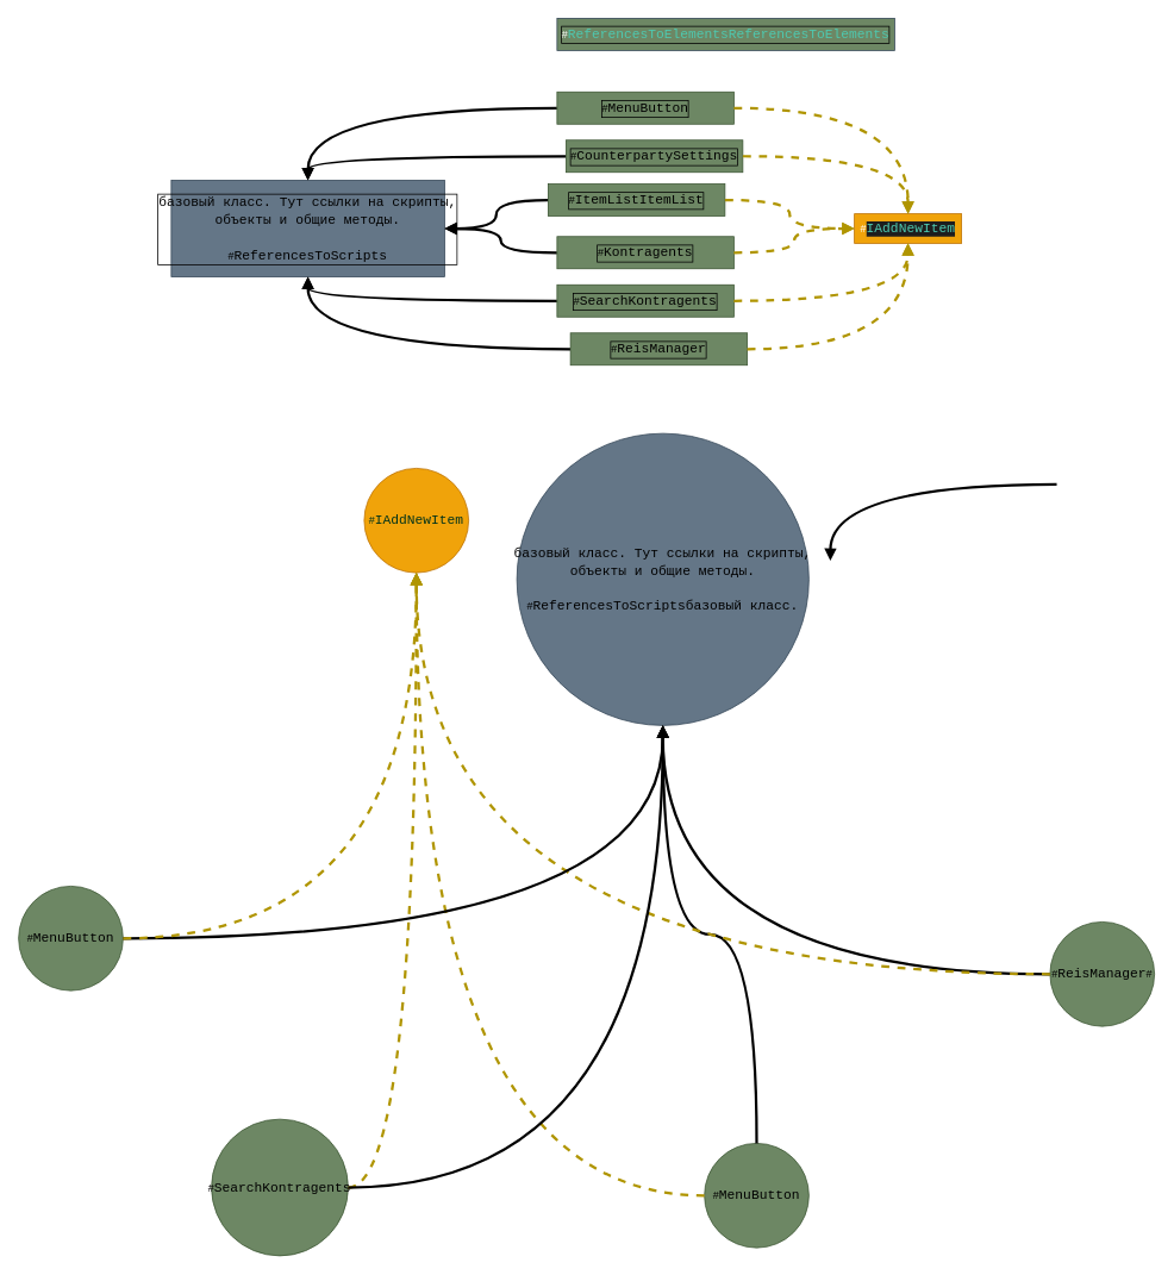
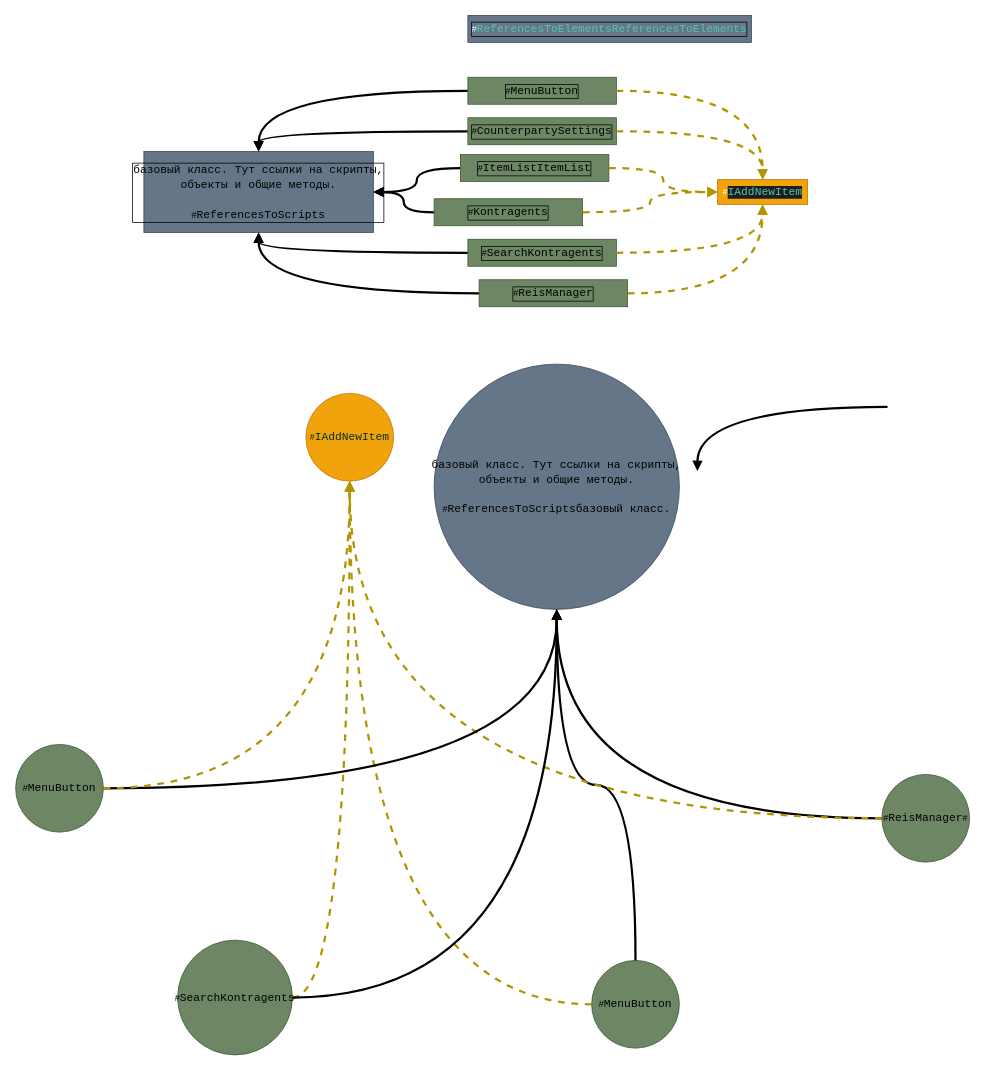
- <mxCell id="15" value="#&lt;span style=&quot;color: rgb(78, 201, 176); font-family: consolas, &amp;quot;courier new&amp;quot;, monospace; font-size: 15px;&quot;&gt;ReferencesToElements&lt;/span&gt;&lt;span style=&quot;color: rgb(78, 201, 176); font-family: consolas, &amp;quot;courier new&amp;quot;, monospace; font-size: 15px;&quot;&gt;ReferencesToElements&lt;/span&gt;" style="rounded=0;whiteSpace=wrap;html=1;fillColor=#6d8764;strokeColor=#314354;labelBorderColor=#000000;labelBackgroundColor=none;fontColor=#ffffff;" parent="1" vertex="1"><mxGeometry x="623" y="20" width="378" height="36" as="geometry" /></mxCell>
+ <mxCell id="15" value="#&lt;span style=&quot;color: rgb(78, 201, 176); font-family: consolas, &amp;quot;courier new&amp;quot;, monospace; font-size: 15px;&quot;&gt;ReferencesToElements&lt;/span&gt;&lt;span style=&quot;color: rgb(78, 201, 176); font-family: consolas, &amp;quot;courier new&amp;quot;, monospace; font-size: 15px;&quot;&gt;ReferencesToElements&lt;/span&gt;" style="rounded=0;whiteSpace=wrap;html=1;fillColor=#647687;strokeColor=#314354;labelBorderColor=#000000;labelBackgroundColor=none;fontColor=#ffffff;" parent="1" vertex="1"><mxGeometry x="623" y="20" width="378" height="36" as="geometry" /></mxCell>
- <mxCell id="12" value="#&lt;span style=&quot;font-family: consolas, &amp;quot;courier new&amp;quot;, monospace; font-size: 15px;&quot;&gt;CounterpartySettings&lt;/span&gt;" style="rounded=0;whiteSpace=wrap;html=1;fillColor=#6d8764;strokeColor=#3A5431;labelBorderColor=#000000;labelBackgroundColor=none;fontColor=#000000;" parent="1" vertex="1"><mxGeometry x="633" y="156.5" width="198" height="36" as="geometry" /></mxCell>
+ <mxCell id="12" value="#&lt;span style=&quot;font-family: consolas, &amp;quot;courier new&amp;quot;, monospace; font-size: 15px;&quot;&gt;CounterpartySettings&lt;/span&gt;" style="rounded=0;whiteSpace=wrap;html=1;fillColor=#6d8764;strokeColor=#3A5431;labelBorderColor=#000000;labelBackgroundColor=none;fontColor=#000000;" parent="1" vertex="1"><mxGeometry x="623" y="156.5" width="198" height="36" as="geometry" /></mxCell>
- <mxCell id="6" value="#&lt;span style=&quot;font-family: consolas, &amp;quot;courier new&amp;quot;, monospace; font-size: 15px;&quot;&gt;Kontragents&lt;/span&gt;" style="rounded=0;whiteSpace=wrap;html=1;fillColor=#6d8764;strokeColor=#3A5431;labelBackgroundColor=none;fontColor=#000000;labelBorderColor=#000000;" parent="1" vertex="1"><mxGeometry x="623" y="264.5" width="198" height="36" as="geometry" /></mxCell>
+ <mxCell id="6" value="#&lt;span style=&quot;font-family: consolas, &amp;quot;courier new&amp;quot;, monospace; font-size: 15px;&quot;&gt;Kontragents&lt;/span&gt;" style="rounded=0;whiteSpace=wrap;html=1;fillColor=#6d8764;strokeColor=#3A5431;labelBackgroundColor=none;fontColor=#000000;labelBorderColor=#000000;" parent="1" vertex="1"><mxGeometry x="578" y="264.5" width="198" height="36" as="geometry" /></mxCell>
